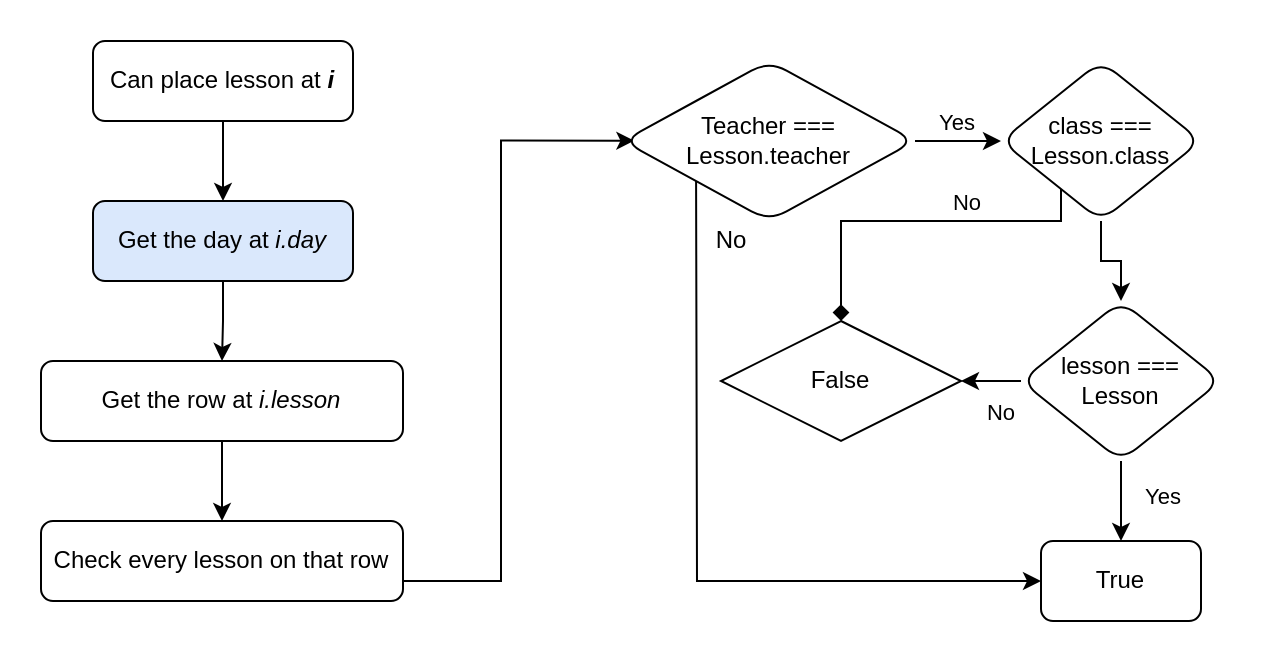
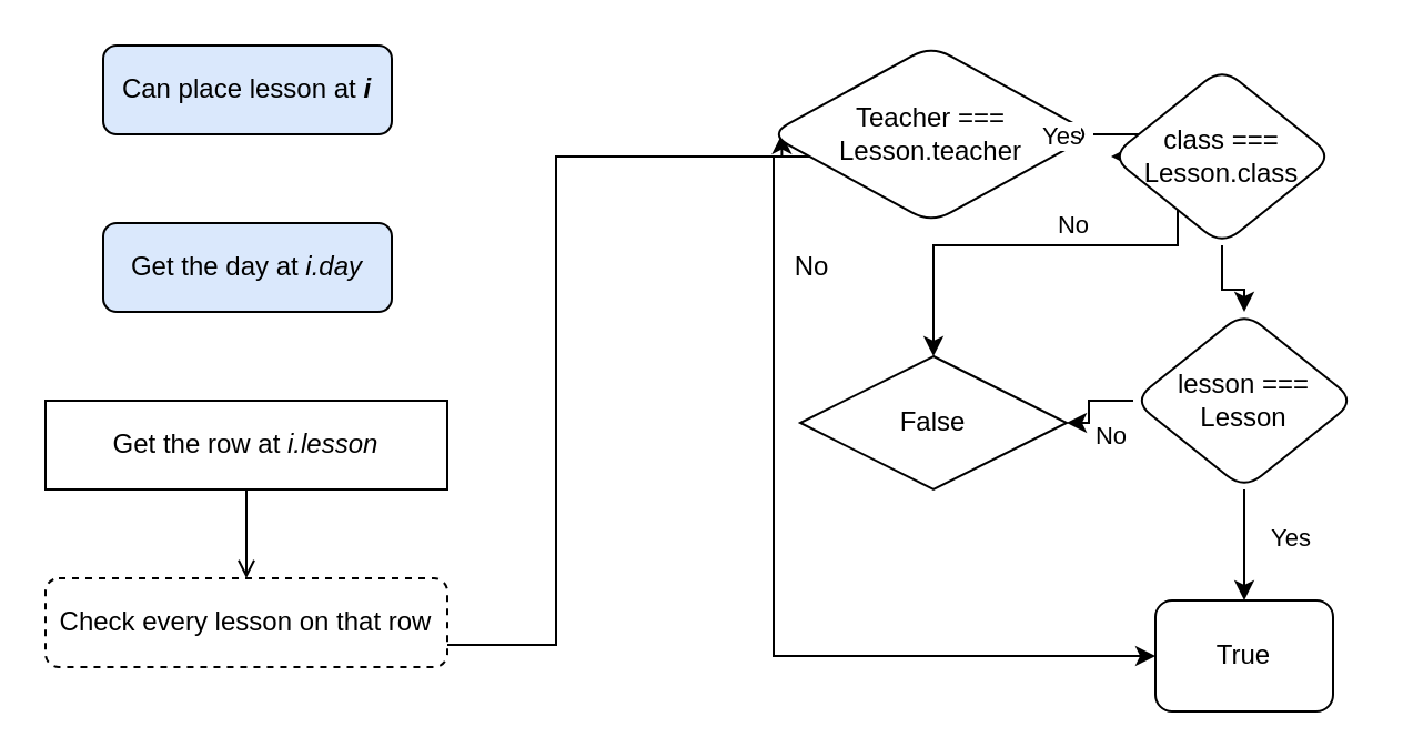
- <mxCell id="3" value="Can place lesson at &lt;i&gt;&lt;b&gt;i&lt;/b&gt;&lt;/i&gt;" style="rounded=1;whiteSpace=wrap;html=1;fontSize=12;glass=0;strokeWidth=1;shadow=0;" parent="1" vertex="1"><mxGeometry x="46" y="20" width="130" height="40" as="geometry" /></mxCell>
+ <mxCell id="3" value="Can place lesson at &lt;i&gt;&lt;b&gt;i&lt;/b&gt;&lt;/i&gt;" style="rounded=1;whiteSpace=wrap;html=1;fontSize=12;glass=0;strokeWidth=1;shadow=0;fillColor=#dae8fc;" parent="1" vertex="1"><mxGeometry x="46" y="20" width="130" height="40" as="geometry" /></mxCell>
- <mxCell id="12" value="Teacher === Lesson.teacher" style="rhombus;whiteSpace=wrap;html=1;rounded=1;glass=0;strokeWidth=1;shadow=0;" vertex="1" parent="1"><mxGeometry x="311" y="30" width="146" height="80" as="geometry" /></mxCell>
+ <mxCell id="12" value="Teacher === Lesson.teacher" style="rhombus;whiteSpace=wrap;html=1;rounded=1;glass=0;strokeWidth=1;shadow=0;" vertex="1" parent="1"><mxGeometry x="346" y="20" width="146" height="80" as="geometry" /></mxCell>
- <mxCell id="2" value="" style="edgeStyle=orthogonalEdgeStyle;rounded=0;orthogonalLoop=1;jettySize=auto;html=1;" edge="1" parent="1" source="3" target="5"><mxGeometry relative="1" as="geometry" /></mxCell>
- <mxCell id="14" style="edgeStyle=orthogonalEdgeStyle;rounded=0;orthogonalLoop=1;jettySize=auto;html=1;entryX=0.5;entryY=0;entryDx=0;entryDy=0;fontFamily=Comic Sans MS;exitX=0;exitY=1;exitDx=0;exitDy=0;endArrow=diamond;" edge="1" parent="1" source="16" target="23"><mxGeometry relative="1" as="geometry"><Array as="points"><mxPoint x="530" y="110" /><mxPoint x="420" y="110" /></Array></mxGeometry></mxCell>
+ <mxCell id="14" style="edgeStyle=orthogonalEdgeStyle;rounded=0;orthogonalLoop=1;jettySize=auto;html=1;entryX=0.5;entryY=0;entryDx=0;entryDy=0;fontFamily=Comic Sans MS;exitX=0;exitY=1;exitDx=0;exitDy=0;" edge="1" parent="1" source="16" target="23"><mxGeometry relative="1" as="geometry"><Array as="points"><mxPoint x="530" y="110" /><mxPoint x="420" y="110" /></Array></mxGeometry></mxCell>
- <mxCell id="4" value="" style="edgeStyle=orthogonalEdgeStyle;rounded=0;orthogonalLoop=1;jettySize=auto;html=1;" edge="1" parent="1" source="5" target="7"><mxGeometry relative="1" as="geometry" /></mxCell>
- <mxCell id="22" value="lesson ===&lt;br&gt;Lesson" style="rhombus;whiteSpace=wrap;html=1;rounded=1;glass=0;strokeWidth=1;shadow=0;" vertex="1" parent="1"><mxGeometry x="510" y="150" width="100" height="80" as="geometry" /></mxCell>
+ <mxCell id="22" value="lesson ===&lt;br&gt;Lesson" style="rhombus;whiteSpace=wrap;html=1;rounded=1;glass=0;strokeWidth=1;shadow=0;" vertex="1" parent="1"><mxGeometry x="510" y="140" width="100" height="80" as="geometry" /></mxCell>
- <mxCell id="7" value="Get the row at &lt;i&gt;i.lesson&lt;/i&gt;" style="rounded=1;whiteSpace=wrap;html=1;fontSize=12;glass=0;strokeWidth=1;shadow=0;" vertex="1" parent="1"><mxGeometry x="20" y="180" width="181" height="40" as="geometry" /></mxCell>
+ <mxCell id="7" value="Get the row at &lt;i&gt;i.lesson&lt;/i&gt;" style="whiteSpace=wrap;html=1;fontSize=12;glass=0;strokeWidth=1;shadow=0;rounded=0;" vertex="1" parent="1"><mxGeometry x="20" y="180" width="181" height="40" as="geometry" /></mxCell>
- <mxCell id="6" value="" style="edgeStyle=orthogonalEdgeStyle;rounded=0;orthogonalLoop=1;jettySize=auto;html=1;" edge="1" parent="1" source="7" target="9"><mxGeometry relative="1" as="geometry" /></mxCell>
+ <mxCell id="6" value="" style="edgeStyle=orthogonalEdgeStyle;rounded=0;orthogonalLoop=1;jettySize=auto;html=1;endArrow=open;" edge="1" parent="1" source="7" target="9"><mxGeometry relative="1" as="geometry" /></mxCell>
- <mxCell id="9" value="Check every lesson on that row" style="rounded=1;whiteSpace=wrap;html=1;fontSize=12;glass=0;strokeWidth=1;shadow=0;" vertex="1" parent="1"><mxGeometry x="20" y="260" width="181" height="40" as="geometry" /></mxCell>
+ <mxCell id="9" value="Check every lesson on that row" style="rounded=1;whiteSpace=wrap;html=1;fontSize=12;glass=0;strokeWidth=1;shadow=0;dashed=1;" vertex="1" parent="1"><mxGeometry x="20" y="260" width="181" height="40" as="geometry" /></mxCell>
- <mxCell id="17" value="True" style="whiteSpace=wrap;html=1;rounded=1;glass=0;strokeWidth=1;shadow=0;" vertex="1" parent="1"><mxGeometry x="520" y="270" width="80" height="40" as="geometry" /></mxCell>
+ <mxCell id="17" value="True" style="whiteSpace=wrap;html=1;rounded=1;glass=0;strokeWidth=1;shadow=0;" vertex="1" parent="1"><mxGeometry x="520" y="270" width="80" height="50" as="geometry" /></mxCell>
